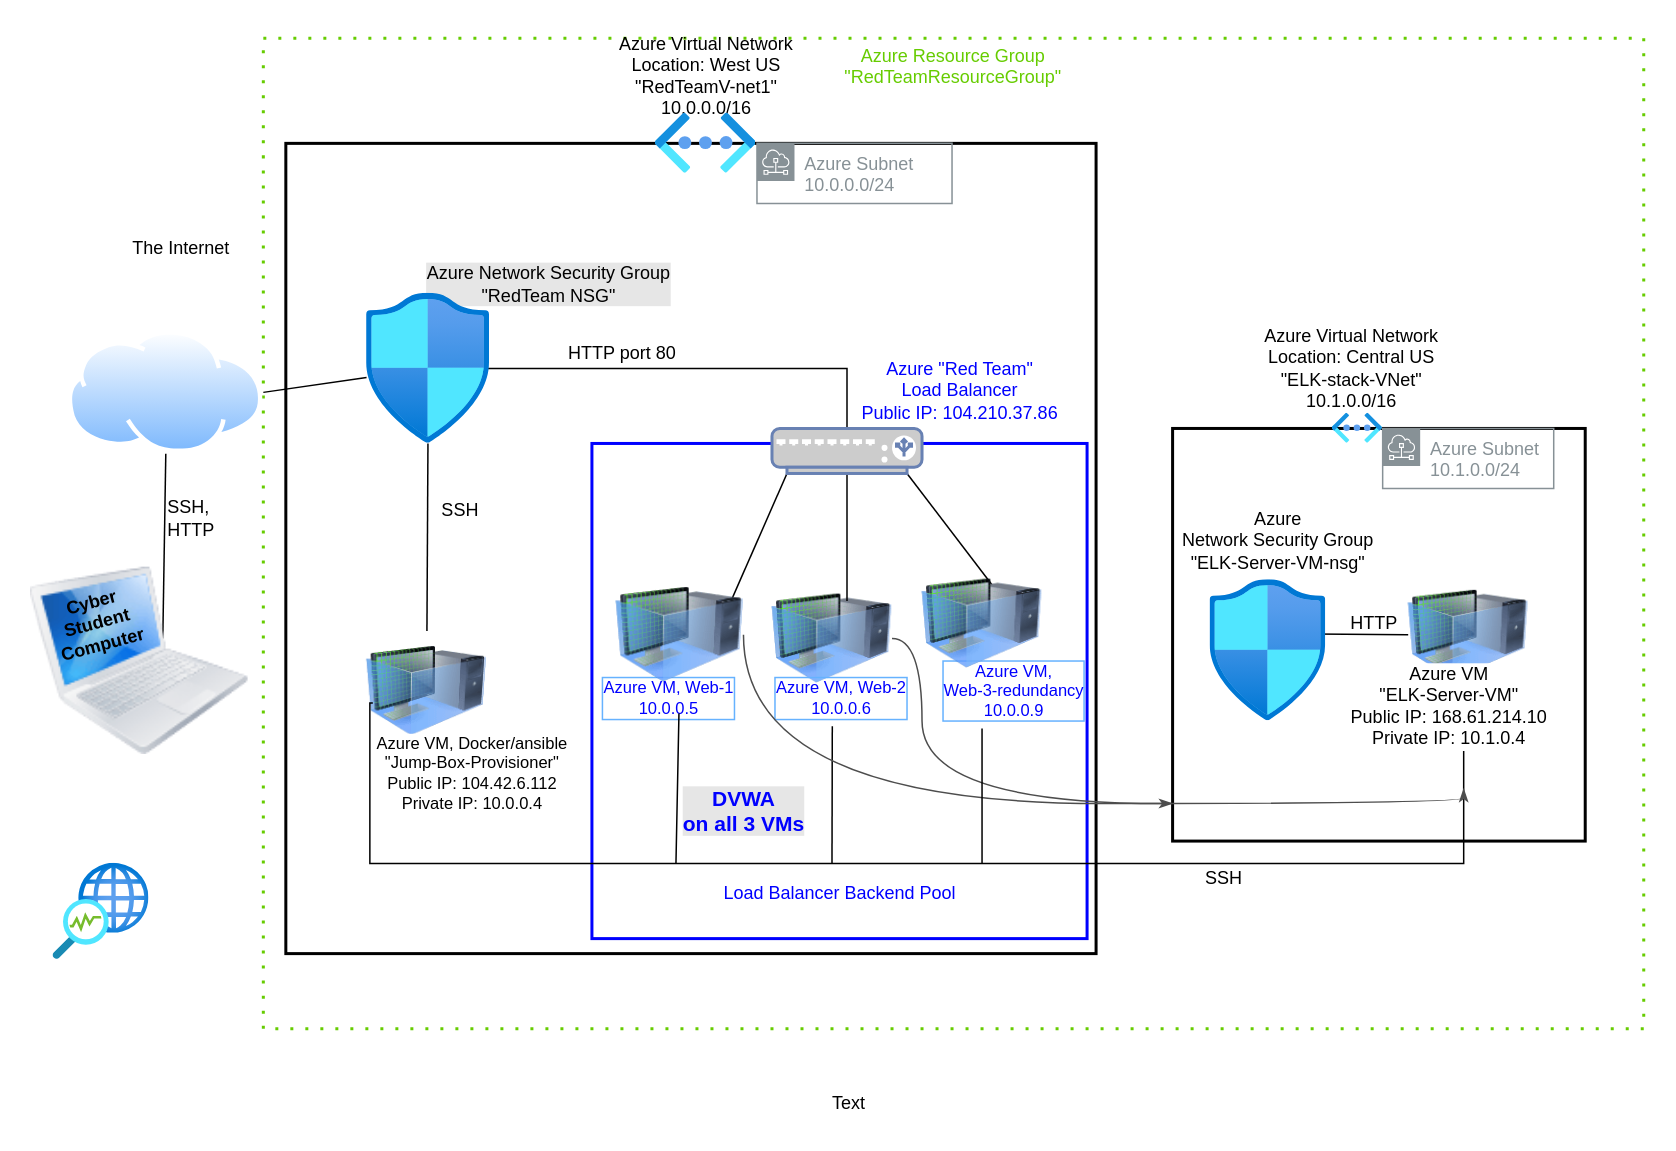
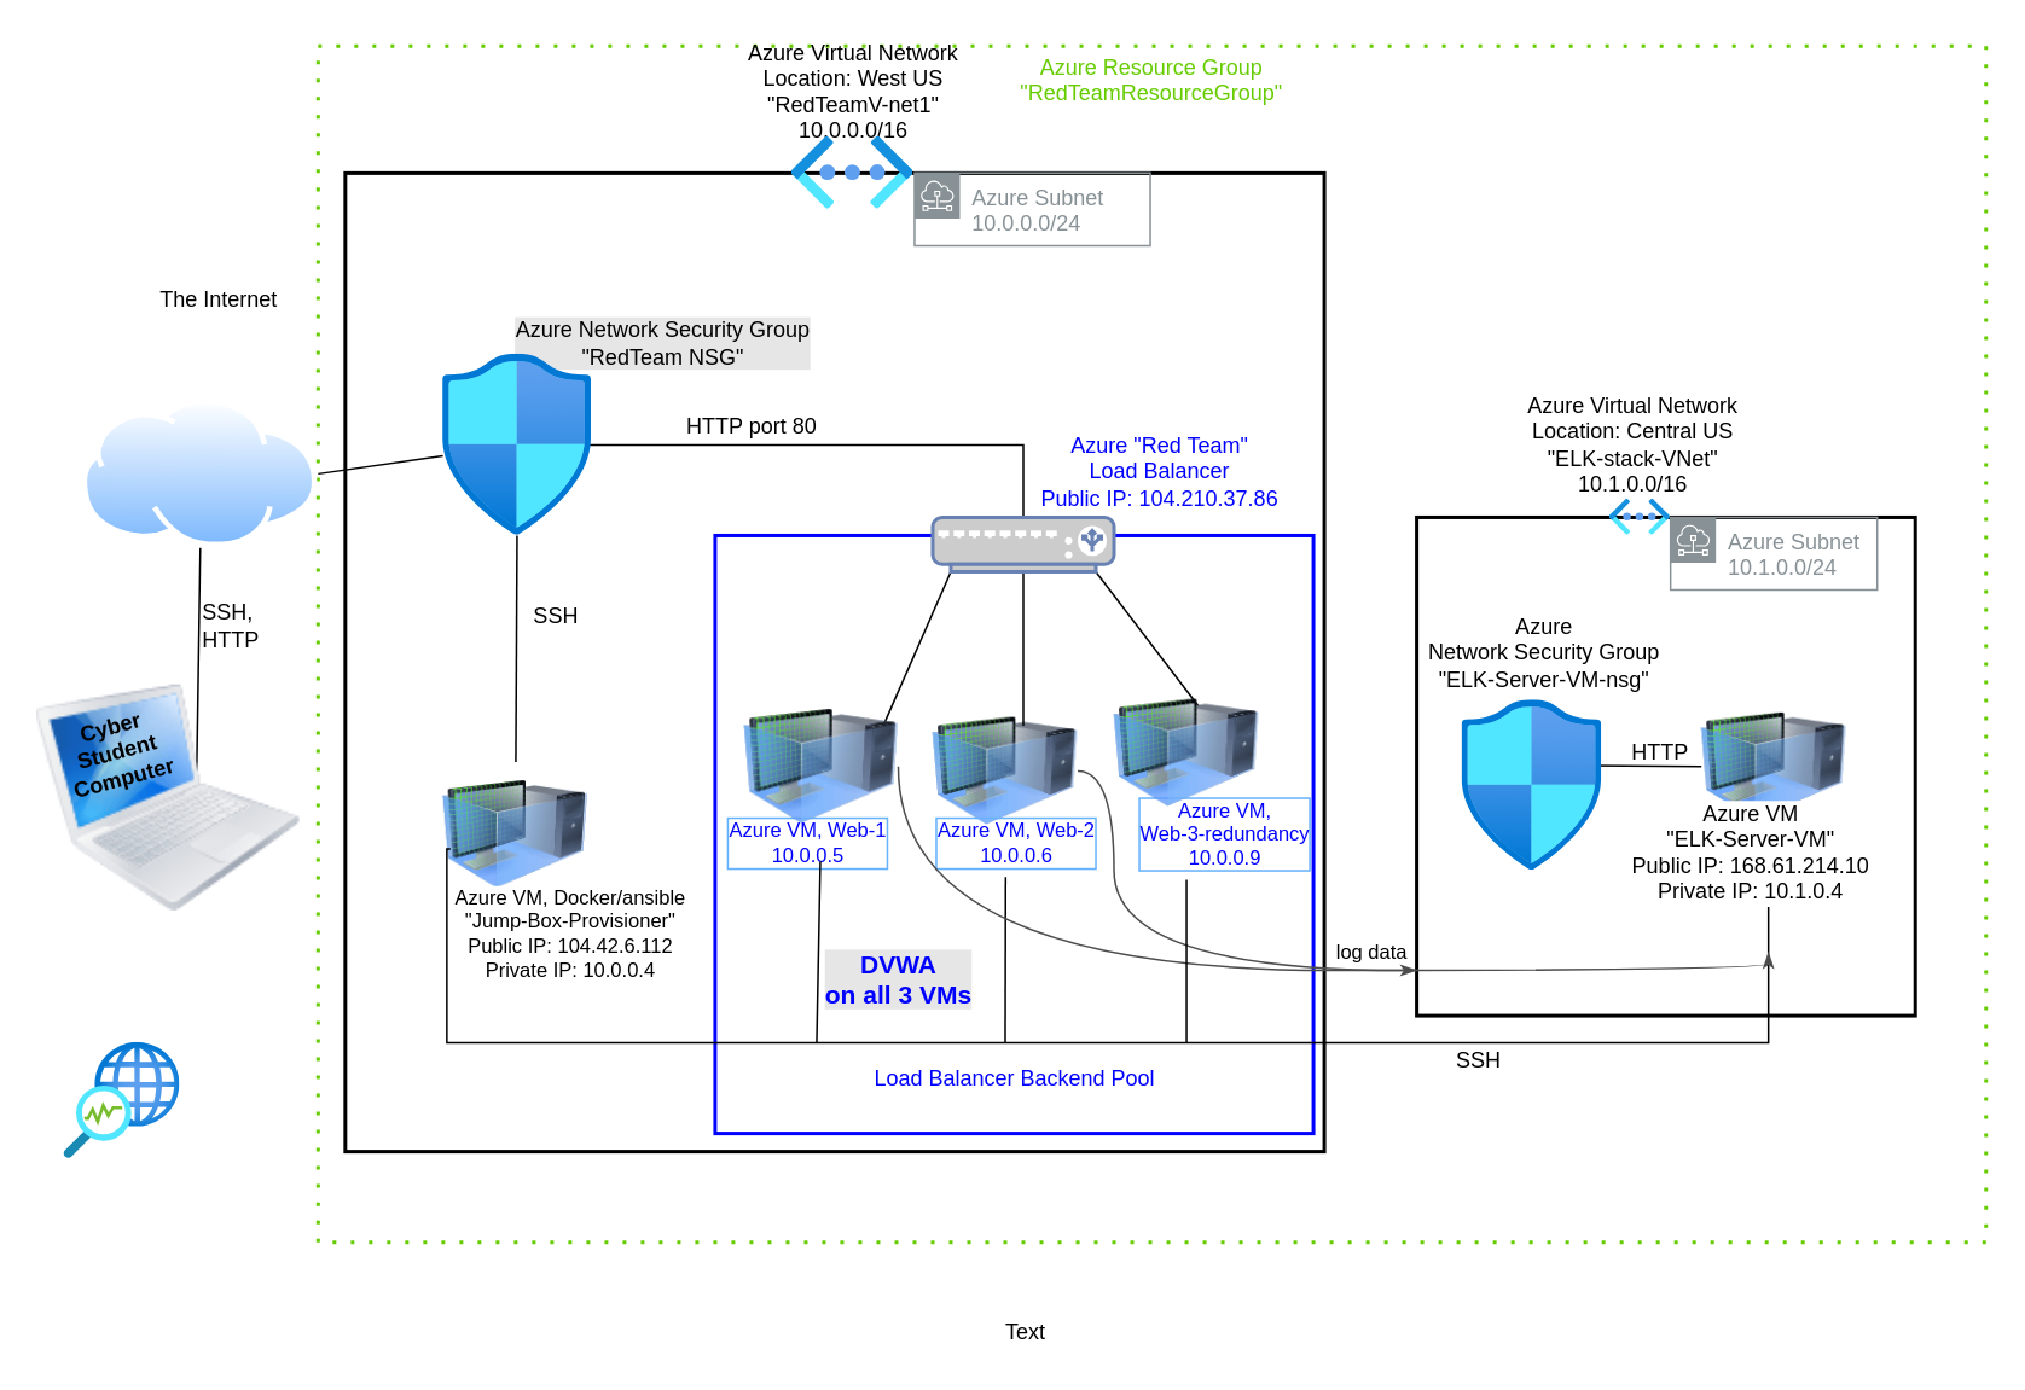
+ <mxCell id="3" value="log data" style="text;html=1;resizable=0;autosize=1;align=center;verticalAlign=middle;points=[];fillColor=none;strokeColor=none;rounded=0;dashed=1;dashPattern=1 4;labelBackgroundColor=#FFFFFF;fontSize=11;fontColor=#000000;" vertex="1" parent="2"><mxGeometry x="556" y="490" width="50" height="20" as="geometry" /></mxCell>
